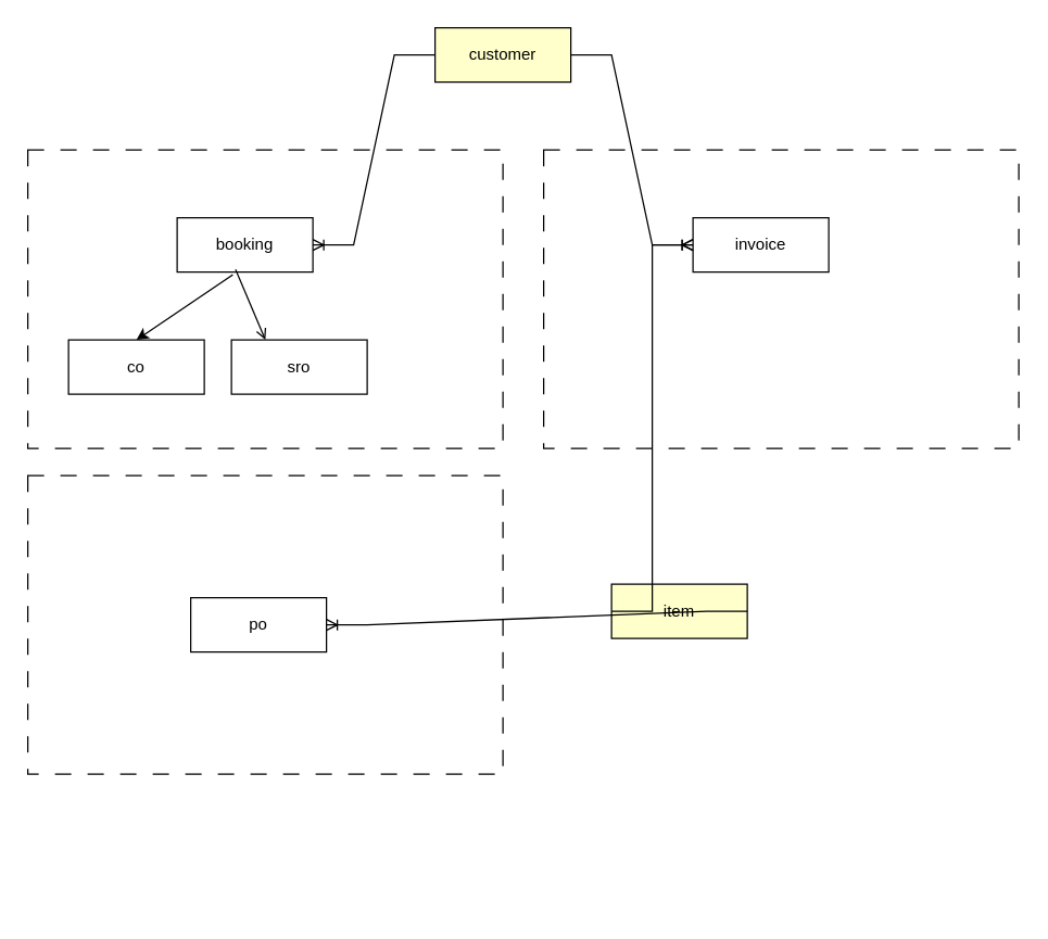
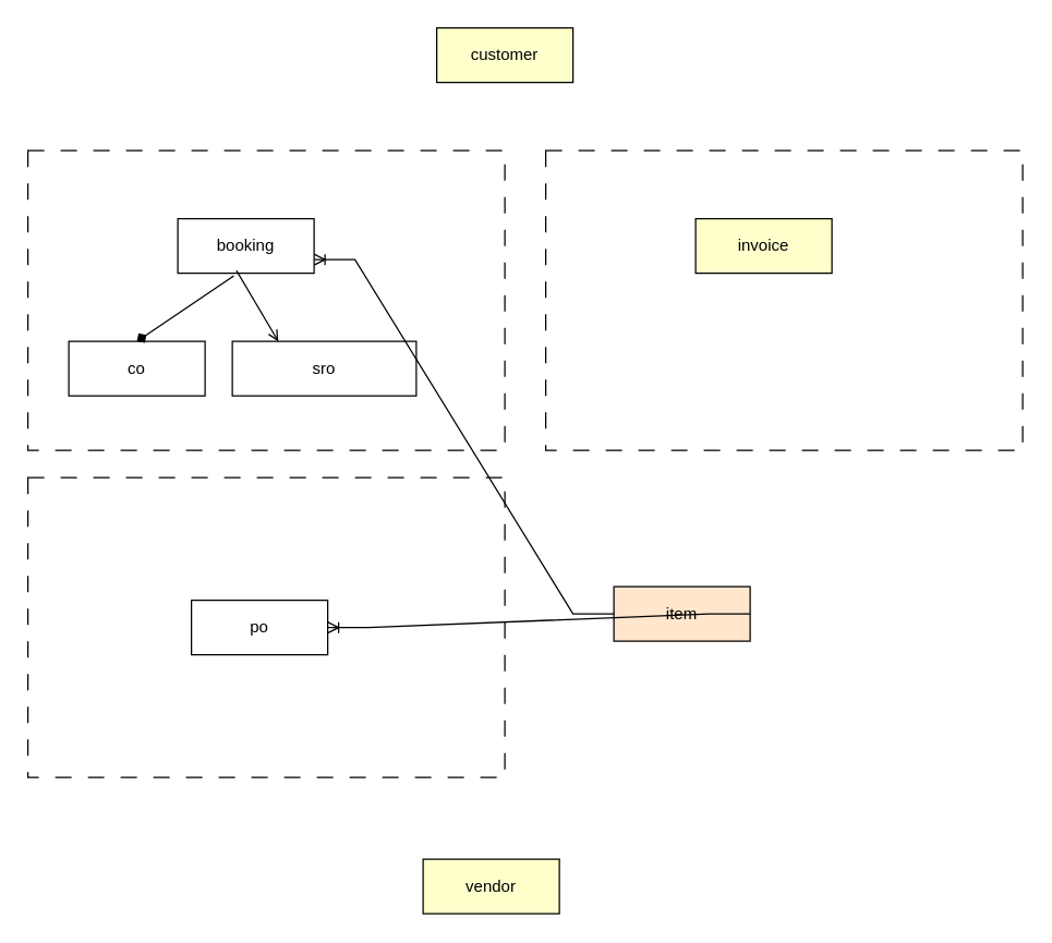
- <mxCell id="16" value="" style="edgeStyle=entityRelationEdgeStyle;fontSize=12;html=1;endArrow=ERoneToMany;rounded=0;entryX=0;entryY=0.5;entryDx=0;entryDy=0;" edge="1" parent="1" source="11" target="6"><mxGeometry width="100" height="100" relative="1" as="geometry"><mxPoint x="460" y="50" as="sourcePoint" /><mxPoint x="560" y="-50" as="targetPoint" /></mxGeometry></mxCell>
- <mxCell id="15" value="" style="edgeStyle=entityRelationEdgeStyle;fontSize=12;html=1;endArrow=ERoneToMany;rounded=0;exitX=0;exitY=0.5;exitDx=0;exitDy=0;entryX=1;entryY=0.5;entryDx=0;entryDy=0;" edge="1" parent="1" source="11" target="5"><mxGeometry width="100" height="100" relative="1" as="geometry"><mxPoint x="130" y="40" as="sourcePoint" /><mxPoint x="230" y="-60" as="targetPoint" /><Array as="points"><mxPoint x="160" y="90" /><mxPoint x="110" y="40" /><mxPoint x="230" y="70" /></Array></mxGeometry></mxCell>
- <mxCell id="6" value="invoice" style="whiteSpace=wrap;html=1;align=center;" vertex="1" parent="1"><mxGeometry x="510" y="160" width="100" height="40" as="geometry" /></mxCell>
+ <mxCell id="6" value="invoice" style="whiteSpace=wrap;html=1;align=center;fillColor=#ffffcc;" vertex="1" parent="1"><mxGeometry x="510" y="160" width="100" height="40" as="geometry" /></mxCell>
- <mxCell id="13" value="" style="endArrow=classic;html=1;rounded=0;exitX=0.41;exitY=1.05;exitDx=0;exitDy=0;exitPerimeter=0;entryX=0.5;entryY=0;entryDx=0;entryDy=0;" edge="1" parent="1" source="5" target="8"><mxGeometry width="50" height="50" relative="1" as="geometry"><mxPoint x="170" y="260" as="sourcePoint" /><mxPoint x="220" y="210" as="targetPoint" /></mxGeometry></mxCell>
+ <mxCell id="13" value="" style="endArrow=diamond;html=1;rounded=0;exitX=0.41;exitY=1.05;exitDx=0;exitDy=0;exitPerimeter=0;entryX=0.5;entryY=0;entryDx=0;entryDy=0;" edge="1" parent="1" source="5" target="8"><mxGeometry width="50" height="50" relative="1" as="geometry"><mxPoint x="170" y="260" as="sourcePoint" /><mxPoint x="220" y="210" as="targetPoint" /></mxGeometry></mxCell>
- <mxCell id="9" value="sro" style="whiteSpace=wrap;html=1;align=center;" vertex="1" parent="1"><mxGeometry x="170" y="250" width="100" height="40" as="geometry" /></mxCell>
+ <mxCell id="9" value="sro" style="whiteSpace=wrap;html=1;align=center;" vertex="1" parent="1"><mxGeometry x="170" y="250" width="135" height="40" as="geometry" /></mxCell>
- <mxCell id="17" value="" style="edgeStyle=entityRelationEdgeStyle;fontSize=12;html=1;endArrow=ERoneToMany;rounded=0;exitX=0;exitY=0.5;exitDx=0;exitDy=0;" edge="1" parent="1" source="12" target="6"><mxGeometry width="100" height="100" relative="1" as="geometry"><mxPoint x="390" y="450" as="sourcePoint" /><mxPoint x="490" y="350" as="targetPoint" /></mxGeometry></mxCell>
+ <mxCell id="17" value="" style="edgeStyle=entityRelationEdgeStyle;fontSize=12;html=1;endArrow=ERoneToMany;rounded=0;exitX=0;exitY=0.5;exitDx=0;exitDy=0;entryX=1;entryY=0.75;entryDx=0;entryDy=0;" edge="1" parent="1" source="12" target="5"><mxGeometry width="100" height="100" relative="1" as="geometry"><mxPoint x="390" y="450" as="sourcePoint" /><mxPoint x="490" y="350" as="targetPoint" /></mxGeometry></mxCell>
- <mxCell id="12" value="item" style="whiteSpace=wrap;html=1;align=center;fillColor=#FFFFCC;" vertex="1" parent="1"><mxGeometry x="450" y="430" width="100" height="40" as="geometry" /></mxCell>
+ <mxCell id="12" value="item" style="whiteSpace=wrap;html=1;align=center;fillColor=#ffe6cc;" vertex="1" parent="1"><mxGeometry x="450" y="430" width="100" height="40" as="geometry" /></mxCell>
+ <mxCell id="10" value="vendor" style="whiteSpace=wrap;html=1;align=center;fillColor=#FFFFCC;" vertex="1" parent="1"><mxGeometry x="310" y="630" width="100" height="40" as="geometry" /></mxCell>
